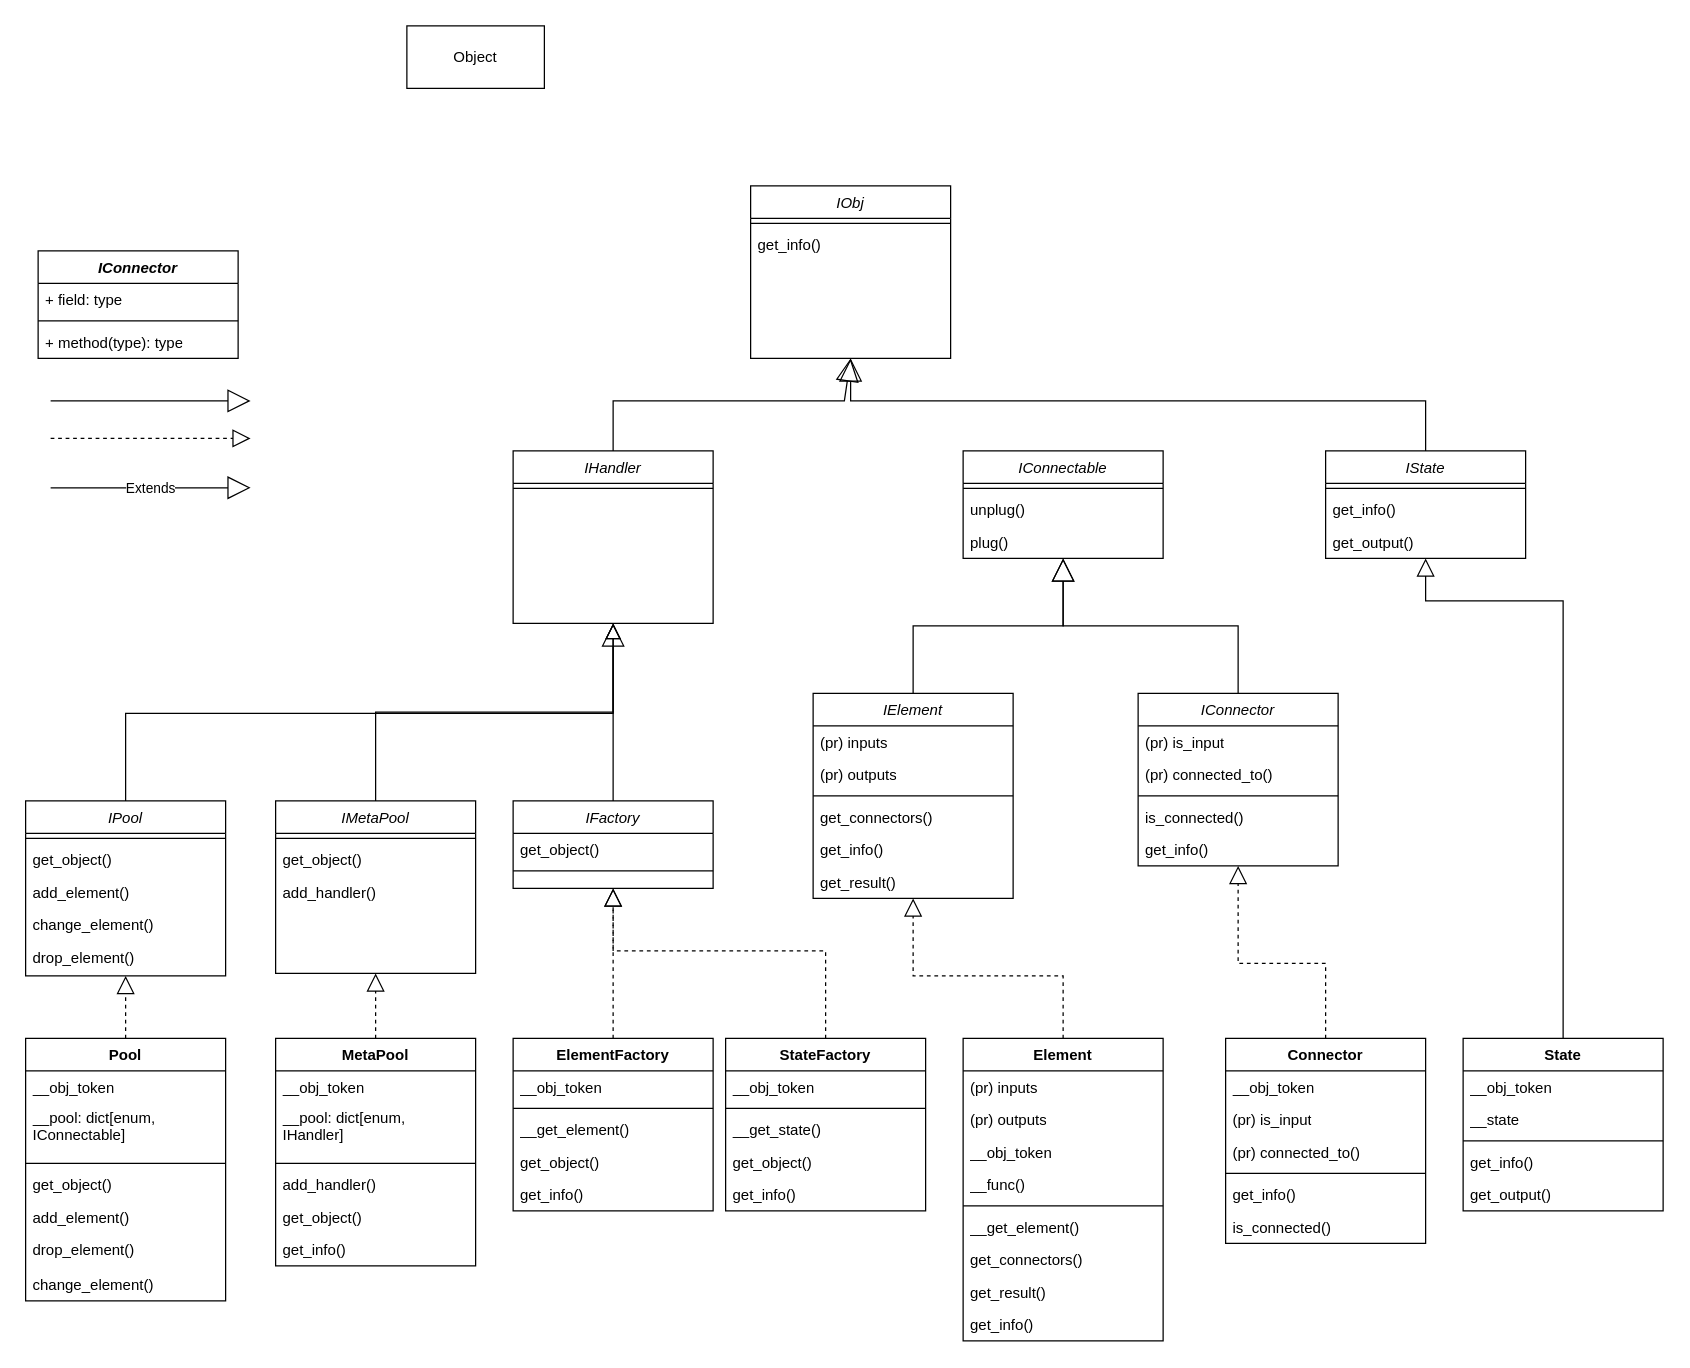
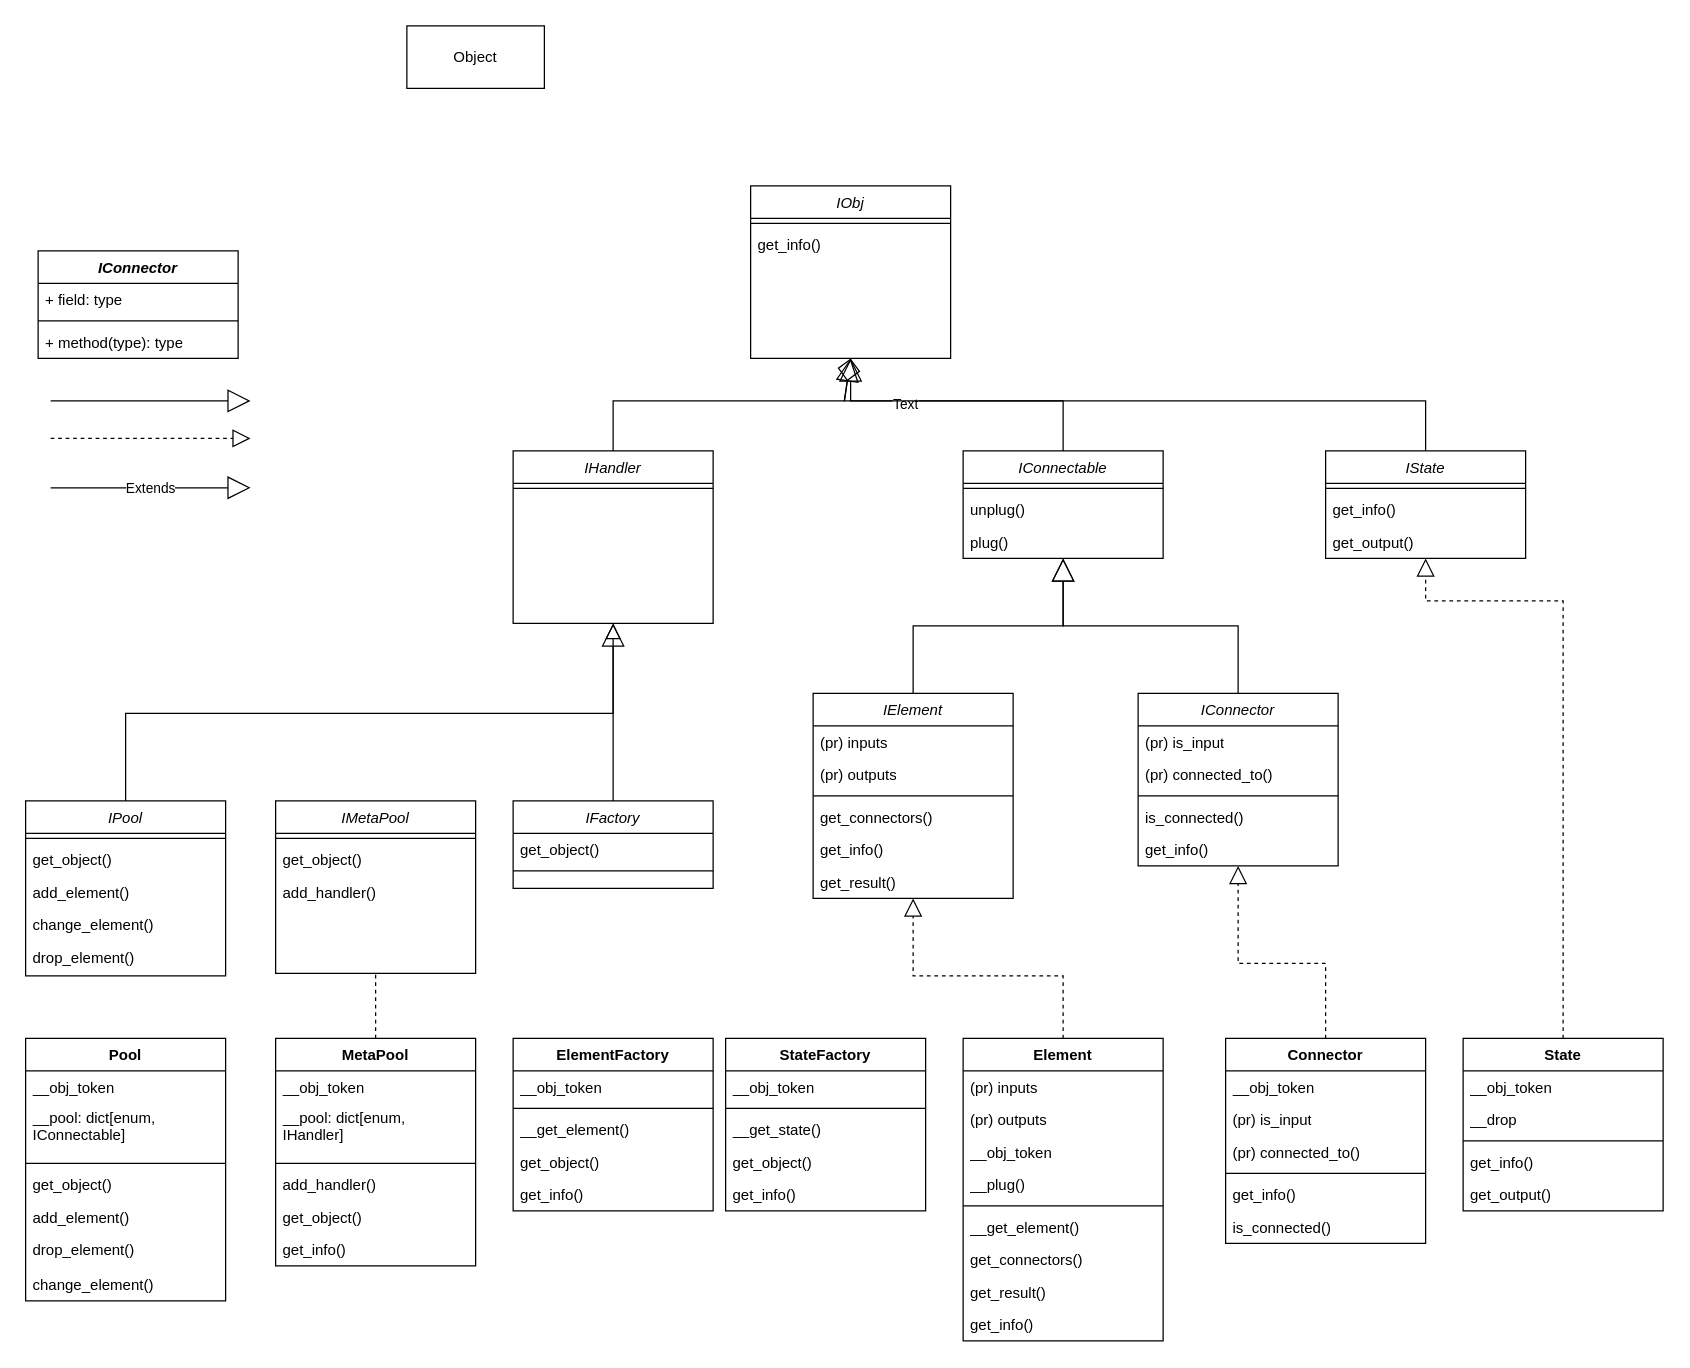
- <mxCell id="63" value="" style="endArrow=block;endSize=16;endFill=0;html=1;rounded=0;entryX=0.5;entryY=1;entryDx=0;entryDy=0;exitX=0.5;exitY=0;exitDx=0;exitDy=0;" edge="1" parent="1" source="2" target="76"><mxGeometry x="0.375" y="-150" width="160" relative="1" as="geometry"><mxPoint x="460" y="340" as="sourcePoint" /><mxPoint x="620" y="340" as="targetPoint" /><mxPoint as="offset" /><Array as="points"><mxPoint x="490" y="320" /><mxPoint x="675" y="320" /></Array></mxGeometry></mxCell>
+ <mxCell id="63" value="" style="endArrow=diamond;endSize=16;endFill=0;html=1;rounded=0;entryX=0.5;entryY=1;entryDx=0;entryDy=0;exitX=0.5;exitY=0;exitDx=0;exitDy=0;" edge="1" parent="1" source="2" target="76"><mxGeometry x="0.375" y="-150" width="160" relative="1" as="geometry"><mxPoint x="460" y="340" as="sourcePoint" /><mxPoint x="620" y="340" as="targetPoint" /><mxPoint as="offset" /><Array as="points"><mxPoint x="490" y="320" /><mxPoint x="675" y="320" /></Array></mxGeometry></mxCell>
+ <mxCell id="61" value="" style="endArrow=block;endSize=16;endFill=0;html=1;rounded=0;exitX=0.5;exitY=0;exitDx=0;exitDy=0;entryX=0.5;entryY=1;entryDx=0;entryDy=0;" edge="1" parent="1" source="13" target="76"><mxGeometry x="0.375" y="-150" width="160" relative="1" as="geometry"><mxPoint x="1110" y="380" as="sourcePoint" /><mxPoint x="460" y="190" as="targetPoint" /><mxPoint as="offset" /><Array as="points"><mxPoint x="850" y="320" /><mxPoint x="675" y="320" /></Array></mxGeometry></mxCell>
+ <mxCell id="62" value="Text" style="edgeLabel;html=1;align=center;verticalAlign=middle;resizable=0;points=[];" vertex="1" connectable="0" parent="61"><mxGeometry x="0.341" y="2" relative="1" as="geometry"><mxPoint as="offset" /></mxGeometry></mxCell>
- <mxCell id="98" value="" style="endArrow=block;dashed=0;endFill=0;endSize=12;html=1;rounded=0;entryX=0.5;entryY=1;entryDx=0;entryDy=0;exitX=0.5;exitY=0;exitDx=0;exitDy=0;" edge="1" parent="1" source="92" target="87"><mxGeometry width="160" relative="1" as="geometry"><mxPoint x="1030" y="490" as="sourcePoint" /><mxPoint x="1190" y="490" as="targetPoint" /><Array as="points"><mxPoint x="1250" y="480" /><mxPoint x="1140" y="480" /></Array></mxGeometry></mxCell>
+ <mxCell id="98" value="" style="endArrow=block;dashed=1;endFill=0;endSize=12;html=1;rounded=0;entryX=0.5;entryY=1;entryDx=0;entryDy=0;exitX=0.5;exitY=0;exitDx=0;exitDy=0;" edge="1" parent="1" source="92" target="87"><mxGeometry width="160" relative="1" as="geometry"><mxPoint x="1030" y="490" as="sourcePoint" /><mxPoint x="1190" y="490" as="targetPoint" /><Array as="points"><mxPoint x="1250" y="480" /><mxPoint x="1140" y="480" /></Array></mxGeometry></mxCell>
- <mxCell id="8" value="" style="endArrow=block;endSize=10;endFill=0;shadow=0;strokeWidth=1;rounded=0;edgeStyle=elbowEdgeStyle;elbow=vertical;" parent="1" source="4" target="2" edge="1"><mxGeometry width="160" relative="1" as="geometry"><mxPoint x="390" y="483" as="sourcePoint" /><mxPoint x="390" y="483" as="targetPoint" /></mxGeometry></mxCell>
- <mxCell id="38" value="" style="endArrow=block;dashed=1;endFill=0;endSize=12;html=1;rounded=0;exitX=0.5;exitY=0;exitDx=0;exitDy=0;entryX=0.5;entryY=1;entryDx=0;entryDy=0;" edge="1" parent="1" source="25" target="9"><mxGeometry width="160" relative="1" as="geometry"><mxPoint x="500" y="840" as="sourcePoint" /><mxPoint x="490" y="720" as="targetPoint" /><Array as="points"><mxPoint x="660" y="760" /><mxPoint x="490" y="760" /></Array></mxGeometry></mxCell>
- <mxCell id="17" value="" style="endArrow=block;dashed=1;endFill=0;endSize=12;html=1;rounded=0;exitX=0.5;exitY=0;exitDx=0;exitDy=0;entryX=0.5;entryY=1;entryDx=0;entryDy=0;" edge="1" parent="1" source="18" target="4"><mxGeometry width="160" relative="1" as="geometry"><mxPoint x="620" y="740" as="sourcePoint" /><mxPoint x="780" y="740" as="targetPoint" /></mxGeometry></mxCell>
+ <mxCell id="17" value="" style="endArrow=none;dashed=1;endFill=0;endSize=12;html=1;rounded=0;exitX=0.5;exitY=0;exitDx=0;exitDy=0;entryX=0.5;entryY=1;entryDx=0;entryDy=0;" edge="1" parent="1" source="18" target="4"><mxGeometry width="160" relative="1" as="geometry"><mxPoint x="620" y="740" as="sourcePoint" /><mxPoint x="780" y="740" as="targetPoint" /></mxGeometry></mxCell>
- <mxCell id="37" value="" style="endArrow=block;dashed=1;endFill=0;endSize=12;html=1;rounded=0;exitX=0.5;exitY=0;exitDx=0;exitDy=0;entryX=0.5;entryY=1;entryDx=0;entryDy=0;" edge="1" parent="1" source="31" target="9"><mxGeometry width="160" relative="1" as="geometry"><mxPoint x="620" y="740" as="sourcePoint" /><mxPoint x="780" y="740" as="targetPoint" /></mxGeometry></mxCell>
- <mxCell id="114" value="" style="endArrow=block;dashed=1;endFill=0;endSize=12;html=1;rounded=0;exitX=0.5;exitY=0;exitDx=0;exitDy=0;entryX=0.5;entryY=1;entryDx=0;entryDy=0;" edge="1" parent="1" source="105" target="99"><mxGeometry width="160" relative="1" as="geometry"><mxPoint x="90" y="810" as="sourcePoint" /><mxPoint x="-40" y="770" as="targetPoint" /></mxGeometry></mxCell>
- <mxCell id="94" value="__state" style="text;strokeColor=none;fillColor=none;align=left;verticalAlign=top;spacingLeft=4;spacingRight=4;overflow=hidden;rotatable=0;points=[[0,0.5],[1,0.5]];portConstraint=eastwest;whiteSpace=wrap;html=1;" vertex="1" parent="92"><mxGeometry y="52" width="160" height="26" as="geometry" /></mxCell>
+ <mxCell id="94" value="__drop" style="text;strokeColor=none;fillColor=none;align=left;verticalAlign=top;spacingLeft=4;spacingRight=4;overflow=hidden;rotatable=0;points=[[0,0.5],[1,0.5]];portConstraint=eastwest;whiteSpace=wrap;html=1;" vertex="1" parent="92"><mxGeometry y="52" width="160" height="26" as="geometry" /></mxCell>
- <mxCell id="68" value="__func()" style="text;strokeColor=none;fillColor=none;align=left;verticalAlign=top;spacingLeft=4;spacingRight=4;overflow=hidden;rotatable=0;points=[[0,0.5],[1,0.5]];portConstraint=eastwest;whiteSpace=wrap;html=1;" vertex="1" parent="64"><mxGeometry y="104" width="160" height="26" as="geometry" /></mxCell>
+ <mxCell id="68" value="__plug()" style="text;strokeColor=none;fillColor=none;align=left;verticalAlign=top;spacingLeft=4;spacingRight=4;overflow=hidden;rotatable=0;points=[[0,0.5],[1,0.5]];portConstraint=eastwest;whiteSpace=wrap;html=1;" vertex="1" parent="64"><mxGeometry y="104" width="160" height="26" as="geometry" /></mxCell>
